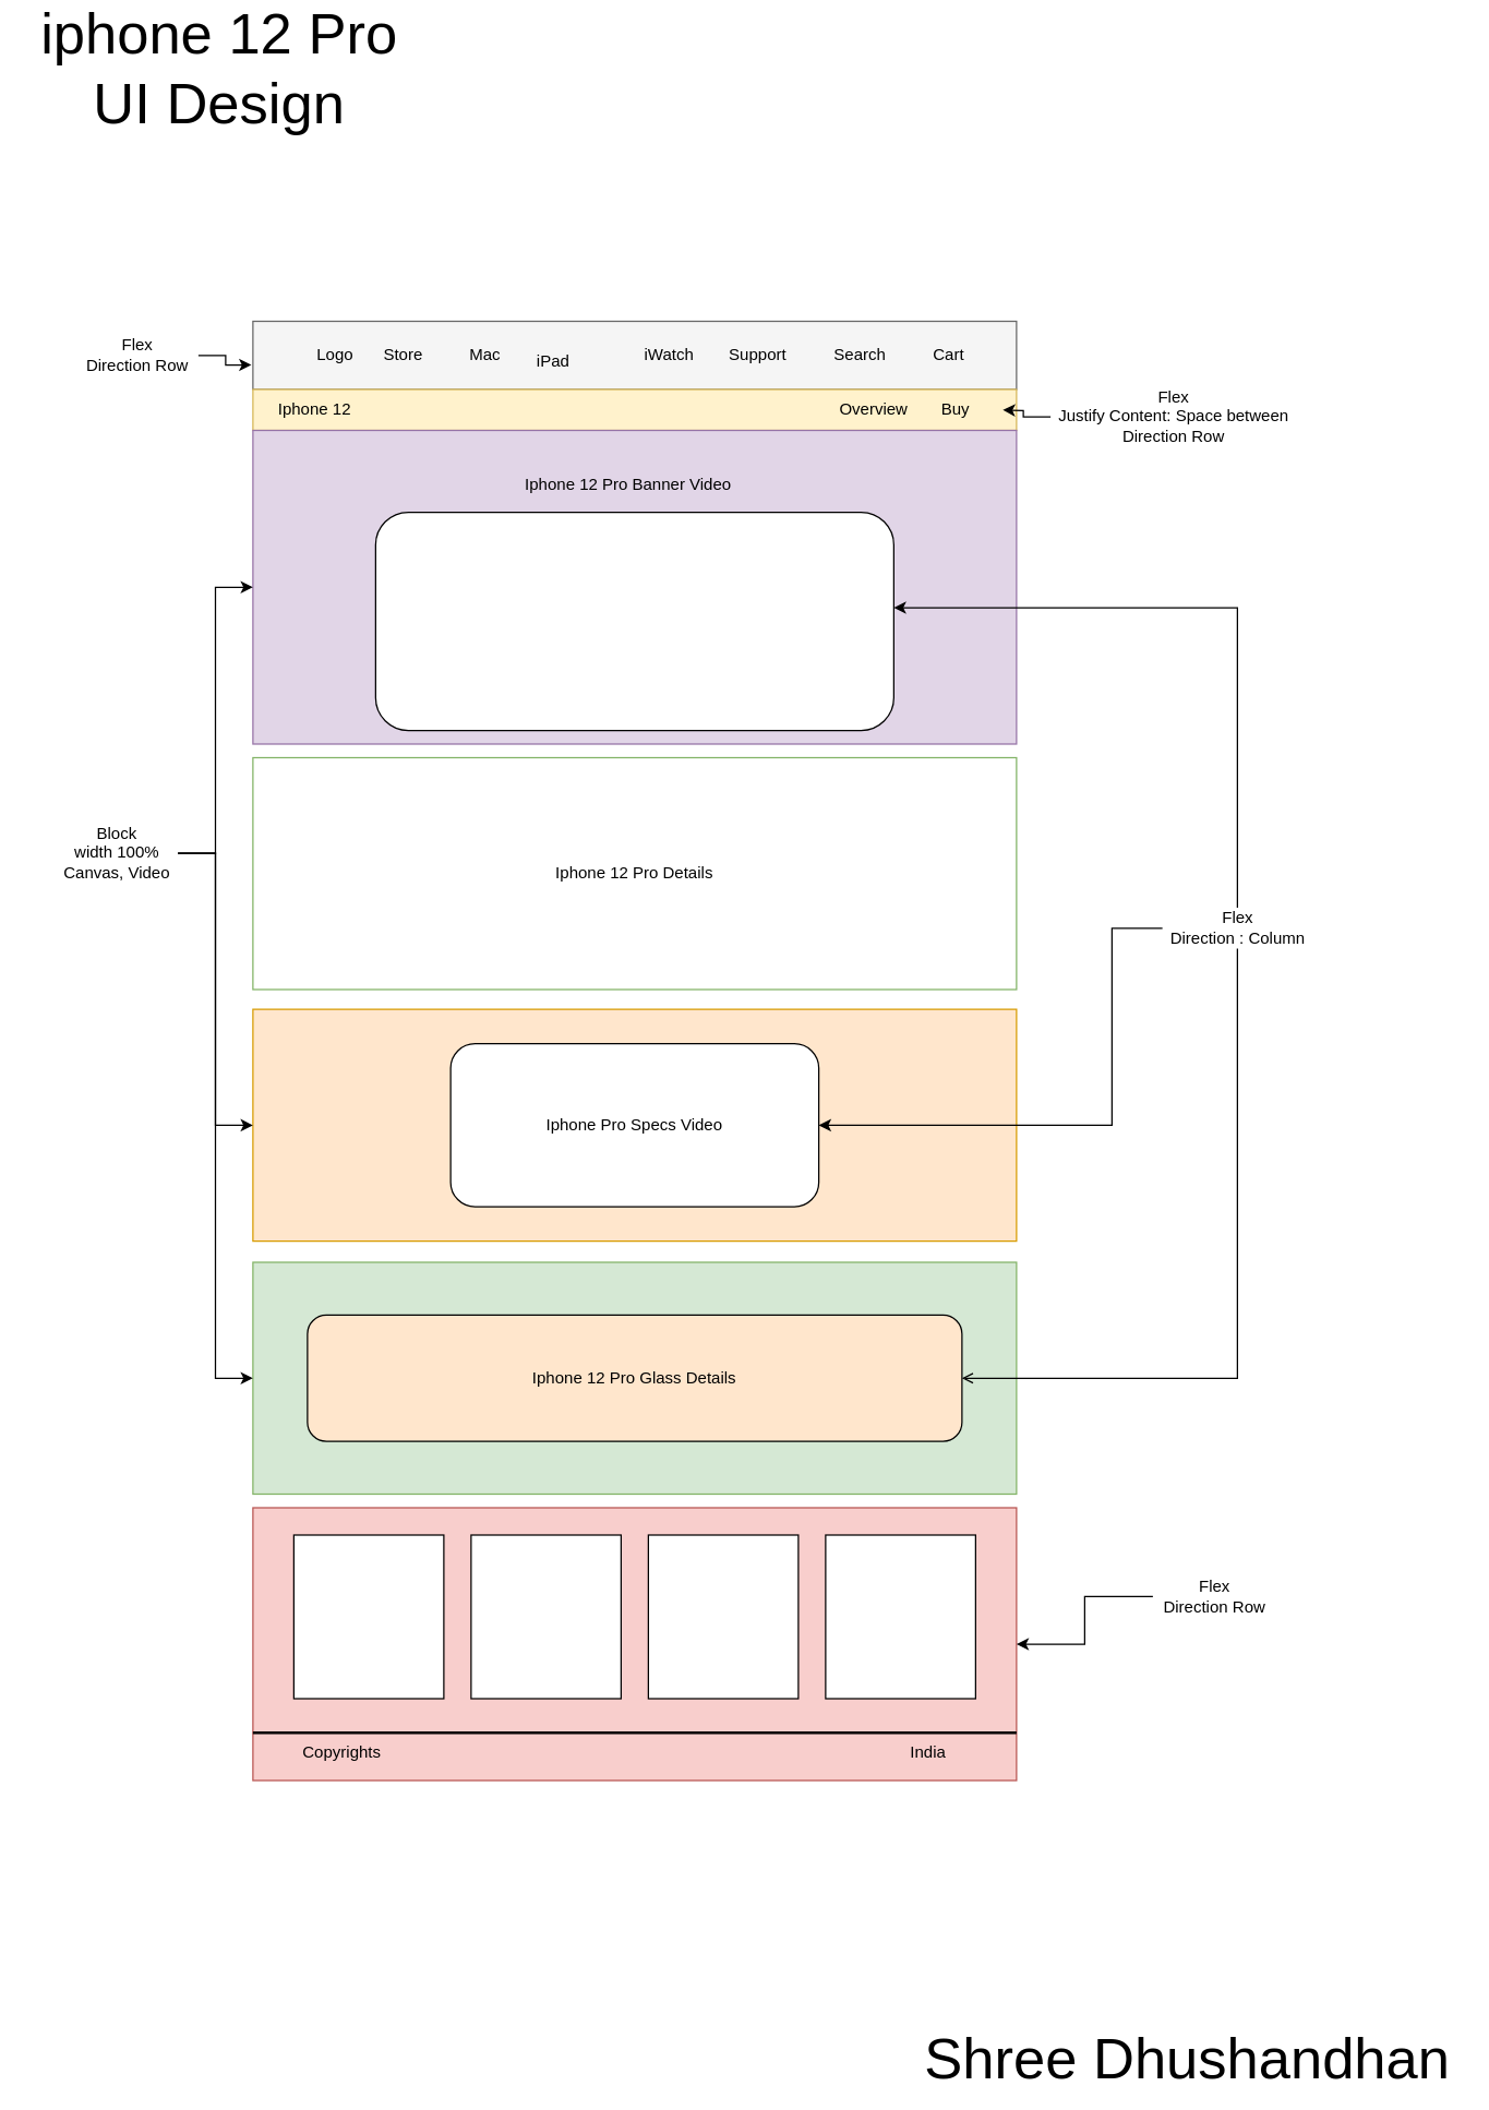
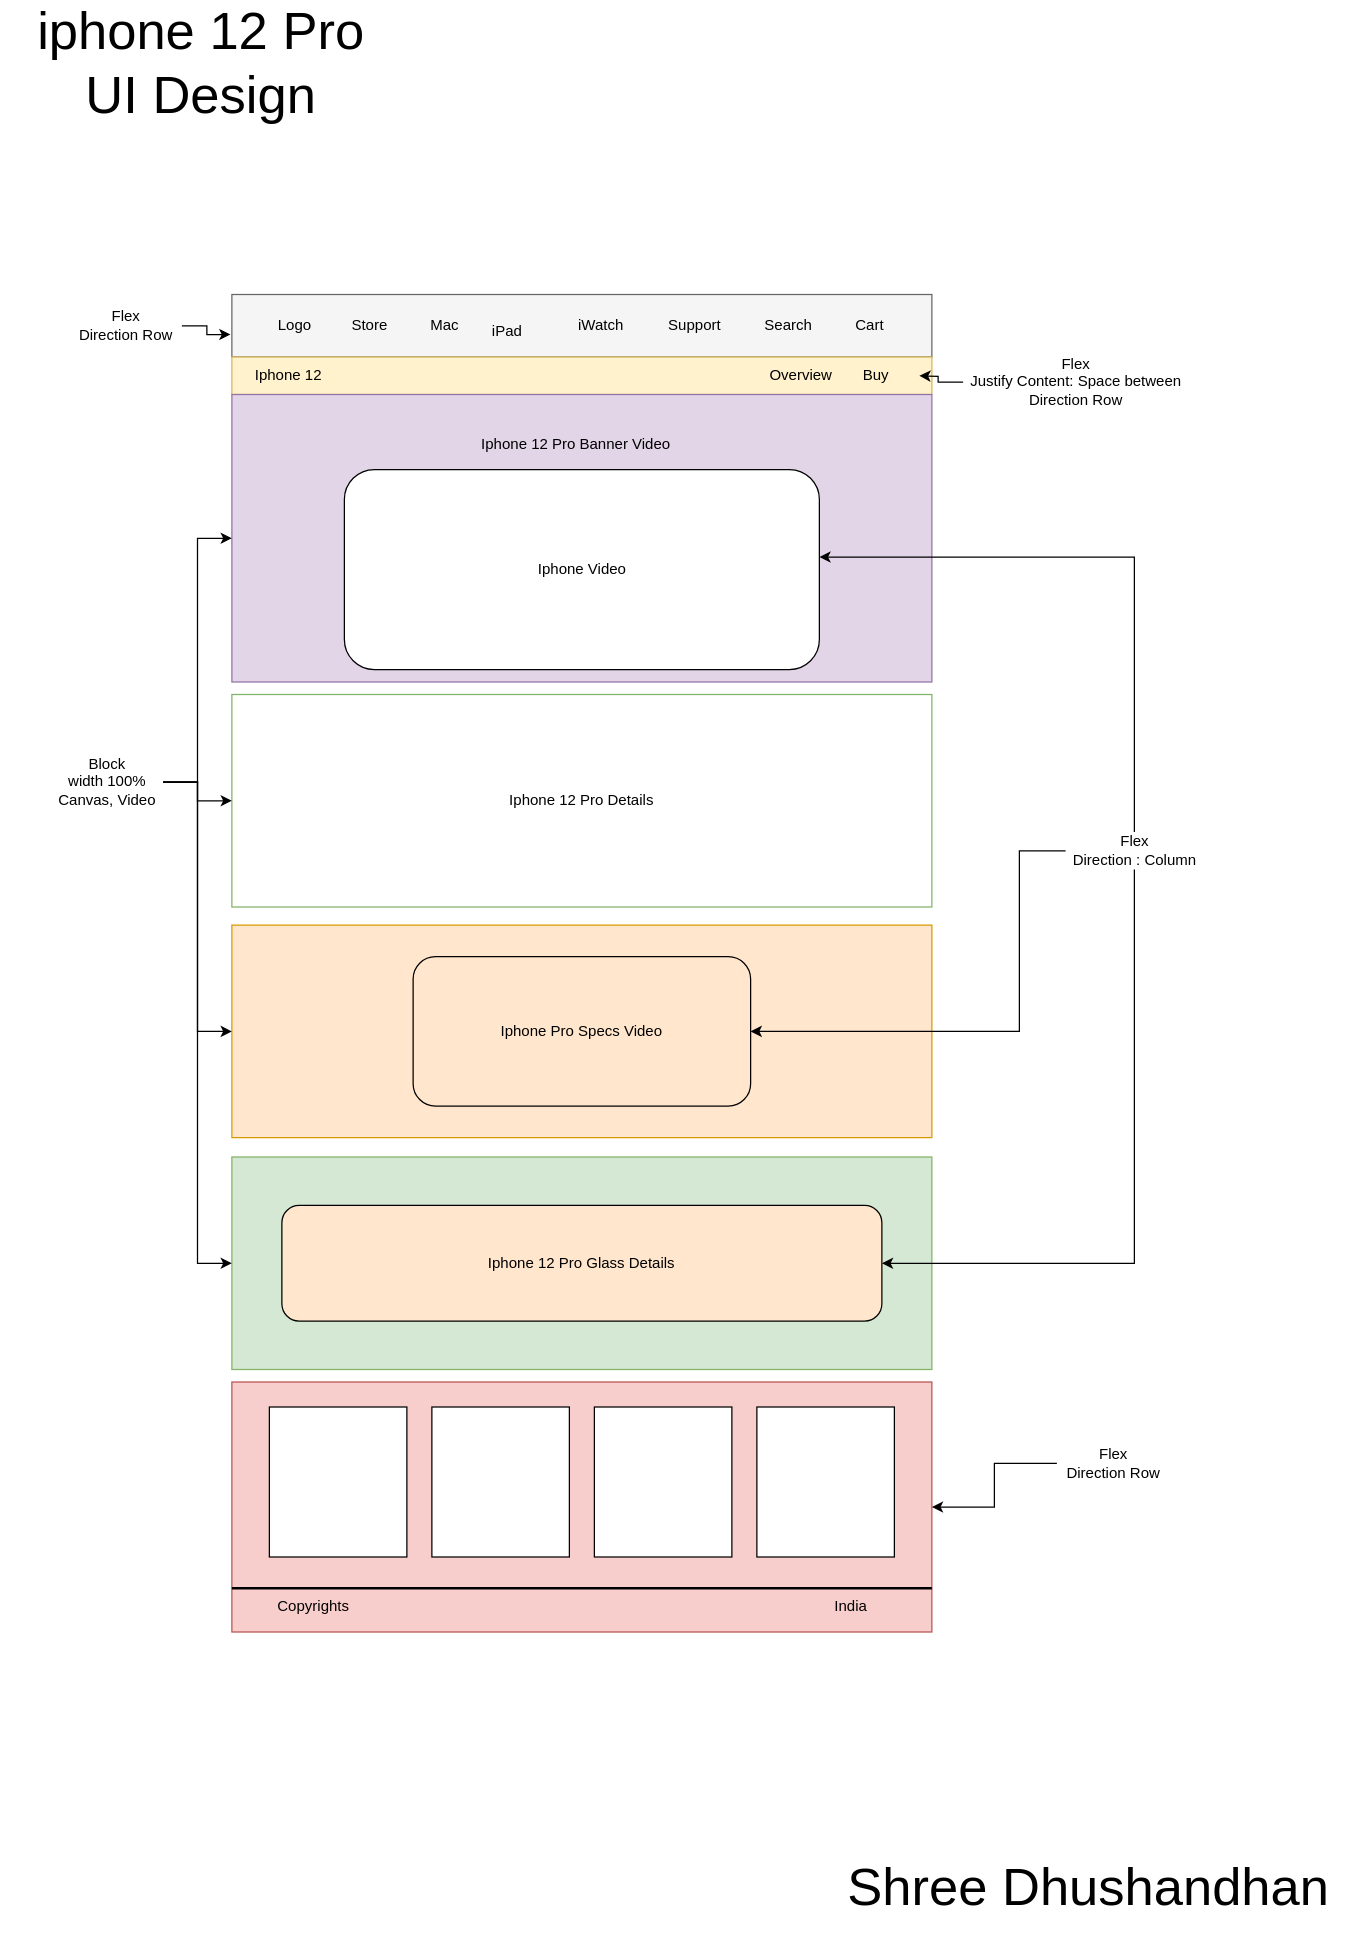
- <mxCell id="4" value="Logo" style="text;html=1;align=center;verticalAlign=middle;resizable=0;points=[];autosize=1;strokeColor=none;" vertex="1" parent="1"><mxGeometry x="225" y="245" width="40" height="20" as="geometry" /></mxCell>
+ <mxCell id="4" value="Logo" style="text;html=1;align=center;verticalAlign=middle;resizable=0;points=[];autosize=1;strokeColor=none;" vertex="1" parent="1"><mxGeometry x="215" y="245" width="40" height="20" as="geometry" /></mxCell>
- <mxCell id="8" value="iWatch" style="text;html=1;align=center;verticalAlign=middle;resizable=0;points=[];autosize=1;strokeColor=none;" vertex="1" parent="1"><mxGeometry x="465" y="245" width="50" height="20" as="geometry" /></mxCell>
+ <mxCell id="8" value="iWatch" style="text;html=1;align=center;verticalAlign=middle;resizable=0;points=[];autosize=1;strokeColor=none;" vertex="1" parent="1"><mxGeometry x="455" y="245" width="50" height="20" as="geometry" /></mxCell>
+ <mxCell id="39" value="Iphone Video" style="text;html=1;align=center;verticalAlign=middle;resizable=0;points=[];autosize=1;strokeColor=none;" vertex="1" parent="1"><mxGeometry x="420" y="440" width="90" height="20" as="geometry" /></mxCell>
+ <mxCell id="32" style="edgeStyle=orthogonalEdgeStyle;rounded=0;orthogonalLoop=1;jettySize=auto;html=1;entryX=0;entryY=0.5;entryDx=0;entryDy=0;" edge="1" parent="1" source="36" target="14"><mxGeometry relative="1" as="geometry" /></mxCell>
- <mxCell id="40" value="&lt;span&gt;Iphone Pro Specs Video&lt;/span&gt;" style="rounded=1;whiteSpace=wrap;html=1;" vertex="1" parent="1"><mxGeometry x="330" y="759.75" width="270" height="119.5" as="geometry" /></mxCell>
+ <mxCell id="40" value="&lt;span&gt;Iphone Pro Specs Video&lt;/span&gt;" style="rounded=1;whiteSpace=wrap;html=1;fillColor=#ffe6cc;" vertex="1" parent="1"><mxGeometry x="330" y="759.75" width="270" height="119.5" as="geometry" /></mxCell>
- <mxCell id="43" style="edgeStyle=orthogonalEdgeStyle;rounded=0;orthogonalLoop=1;jettySize=auto;html=1;entryX=1;entryY=0.5;entryDx=0;entryDy=0;endArrow=open;" edge="1" parent="1" source="45" target="41"><mxGeometry relative="1" as="geometry"><Array as="points"><mxPoint x="907" y="1005" /></Array></mxGeometry></mxCell>
+ <mxCell id="43" style="edgeStyle=orthogonalEdgeStyle;rounded=0;orthogonalLoop=1;jettySize=auto;html=1;entryX=1;entryY=0.5;entryDx=0;entryDy=0;" edge="1" parent="1" source="45" target="41"><mxGeometry relative="1" as="geometry"><Array as="points"><mxPoint x="907" y="1005" /></Array></mxGeometry></mxCell>
